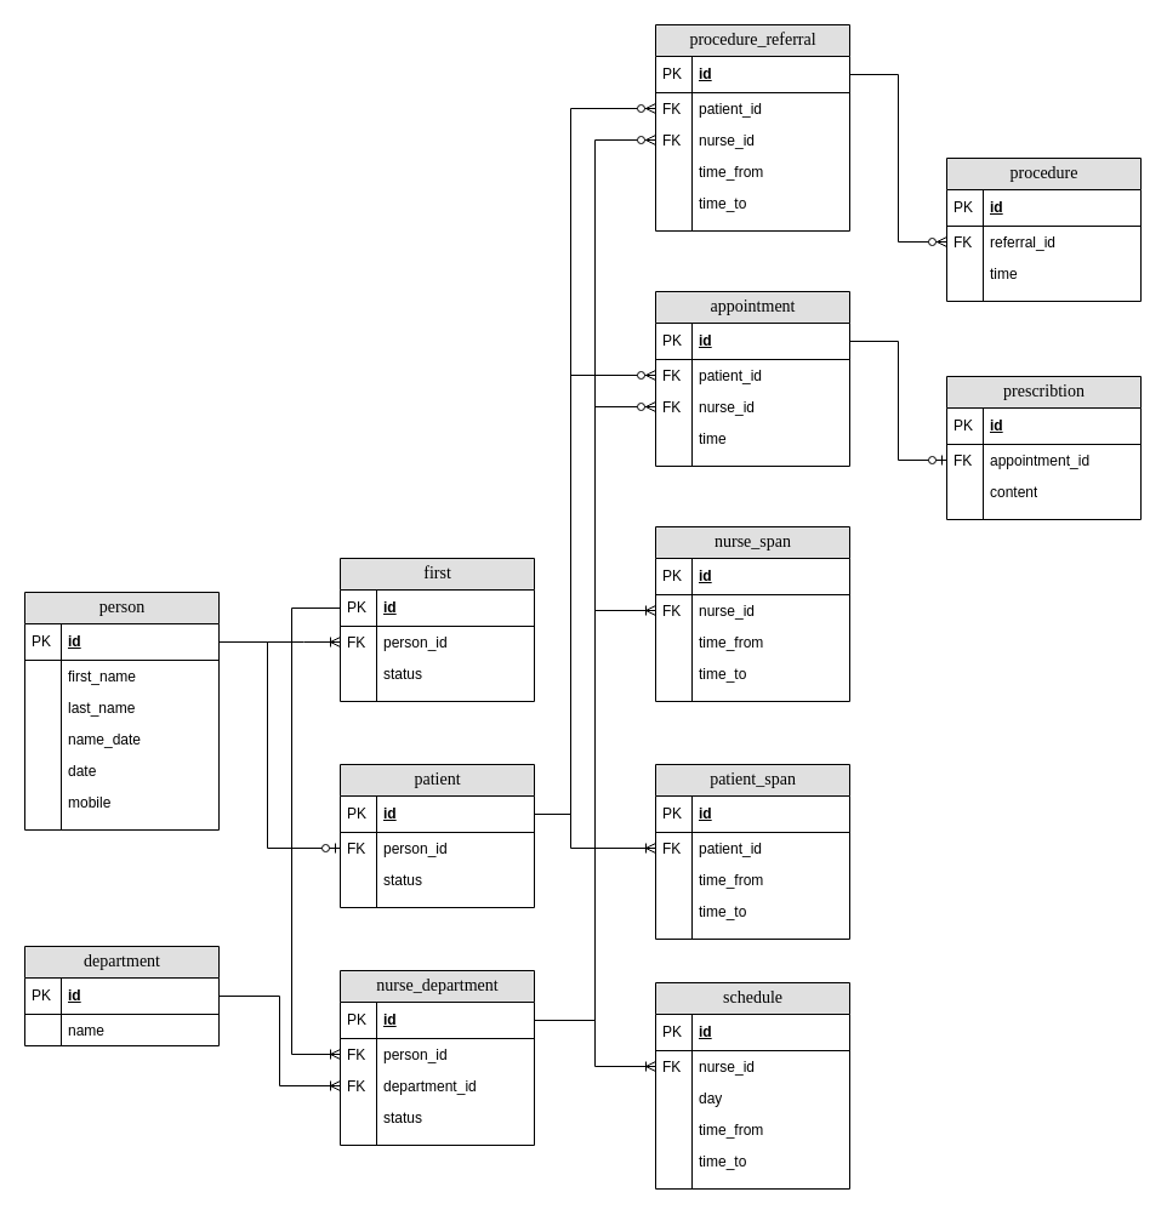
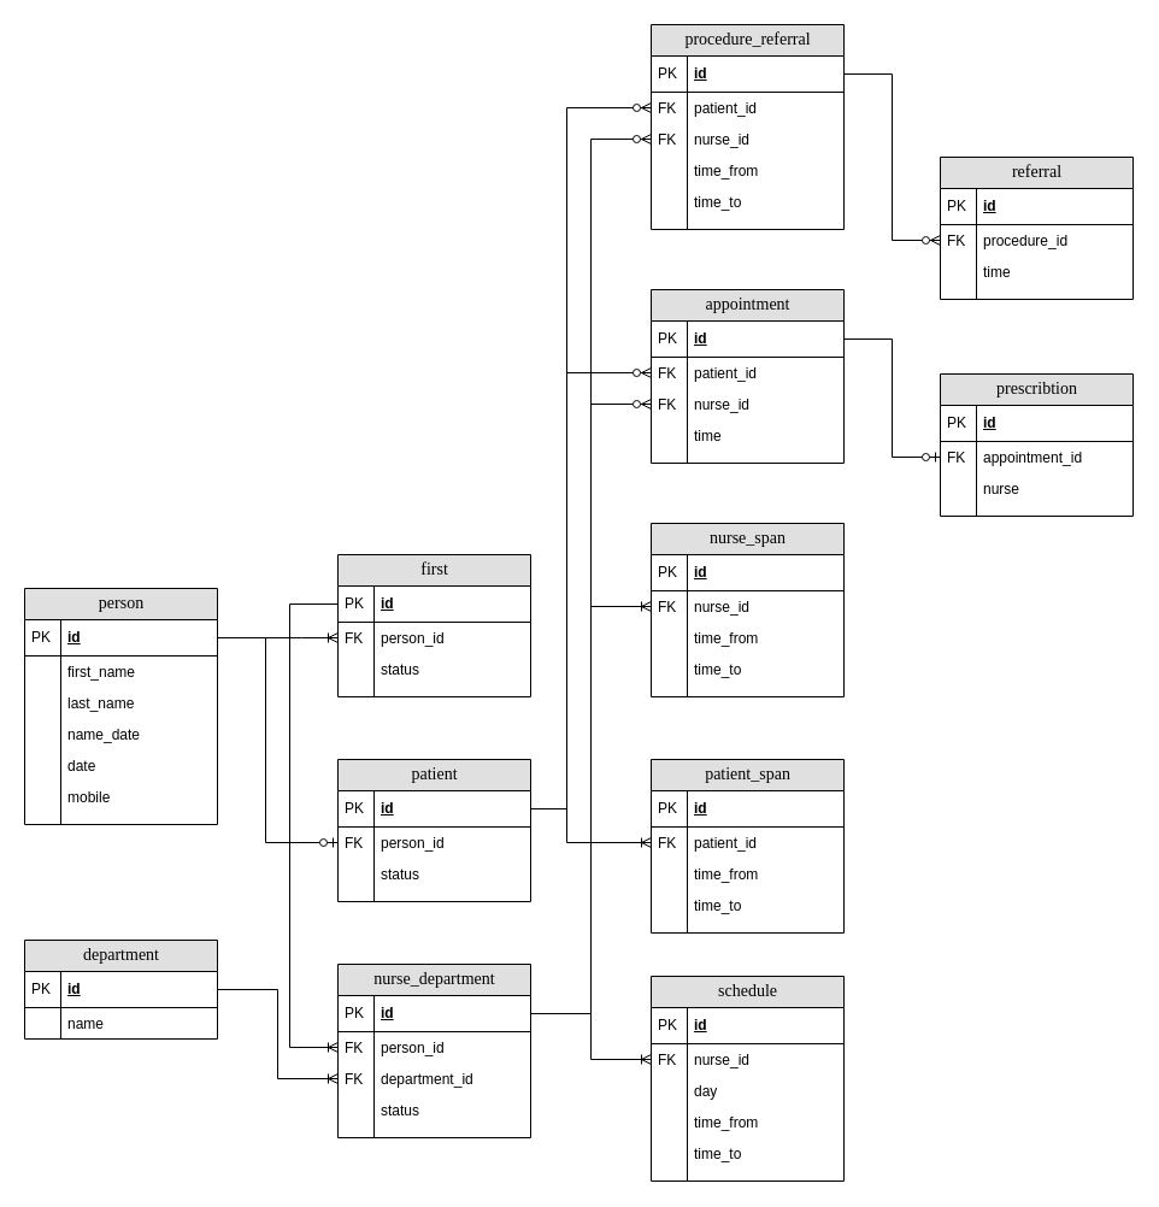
- <mxCell id="79" value="procedure" style="swimlane;html=1;fontStyle=0;childLayout=stackLayout;horizontal=1;startSize=26;fillColor=#e0e0e0;horizontalStack=0;resizeParent=1;resizeLast=0;collapsible=1;marginBottom=0;swimlaneFillColor=#ffffff;align=center;rounded=0;shadow=0;comic=0;labelBackgroundColor=none;strokeWidth=1;fontFamily=Verdana;fontSize=14" vertex="1" parent="1"><mxGeometry x="780" width="160" height="118" as="geometry" y="130" /></mxCell>
+ <mxCell id="79" value="referral" style="swimlane;html=1;fontStyle=0;childLayout=stackLayout;horizontal=1;startSize=26;fillColor=#e0e0e0;horizontalStack=0;resizeParent=1;resizeLast=0;collapsible=1;marginBottom=0;swimlaneFillColor=#ffffff;align=center;rounded=0;shadow=0;comic=0;labelBackgroundColor=none;strokeWidth=1;fontFamily=Verdana;fontSize=14" vertex="1" parent="1"><mxGeometry x="780" width="160" height="118" as="geometry" y="130" /></mxCell>
- <mxCell id="82" value="referral_id" style="shape=partialRectangle;top=0;left=0;right=0;bottom=0;html=1;align=left;verticalAlign=top;fillColor=none;spacingLeft=34;spacingRight=4;whiteSpace=wrap;overflow=hidden;rotatable=0;points=[[0,0.5],[1,0.5]];portConstraint=eastwest;dropTarget=0;" vertex="1" parent="79"><mxGeometry y="56" width="160" height="26" as="geometry" /></mxCell>
+ <mxCell id="82" value="procedure_id" style="shape=partialRectangle;top=0;left=0;right=0;bottom=0;html=1;align=left;verticalAlign=top;fillColor=none;spacingLeft=34;spacingRight=4;whiteSpace=wrap;overflow=hidden;rotatable=0;points=[[0,0.5],[1,0.5]];portConstraint=eastwest;dropTarget=0;" vertex="1" parent="79"><mxGeometry y="56" width="160" height="26" as="geometry" /></mxCell>
- <mxCell id="106" value="content" style="shape=partialRectangle;top=0;left=0;right=0;bottom=0;html=1;align=left;verticalAlign=top;fillColor=none;spacingLeft=34;spacingRight=4;whiteSpace=wrap;overflow=hidden;rotatable=0;points=[[0,0.5],[1,0.5]];portConstraint=eastwest;dropTarget=0;" vertex="1" parent="101"><mxGeometry y="82" width="160" height="26" as="geometry" /></mxCell>
+ <mxCell id="106" value="nurse" style="shape=partialRectangle;top=0;left=0;right=0;bottom=0;html=1;align=left;verticalAlign=top;fillColor=none;spacingLeft=34;spacingRight=4;whiteSpace=wrap;overflow=hidden;rotatable=0;points=[[0,0.5],[1,0.5]];portConstraint=eastwest;dropTarget=0;" vertex="1" parent="101"><mxGeometry y="82" width="160" height="26" as="geometry" /></mxCell>
